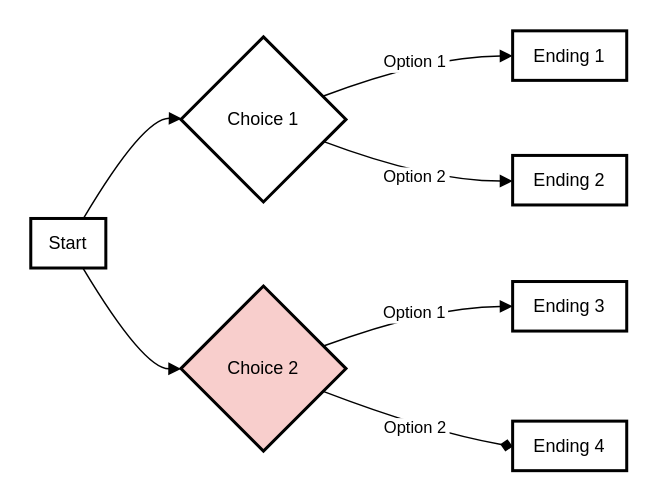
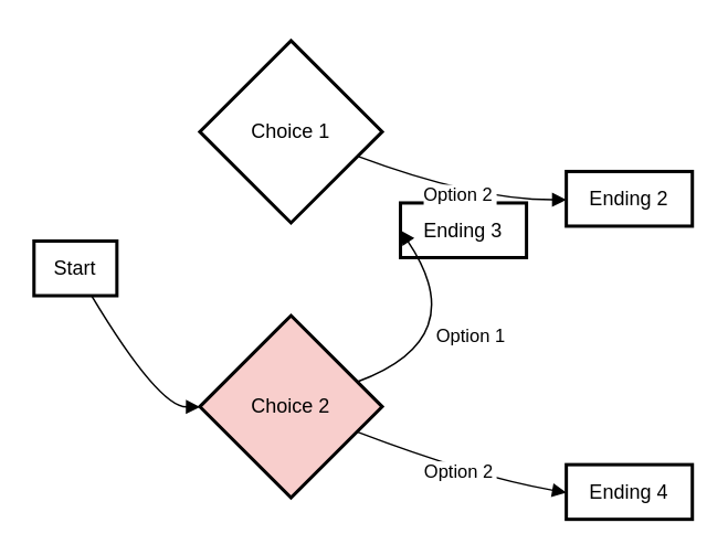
- <mxCell id="4" value="Ending 1" style="whiteSpace=wrap;strokeWidth=2;" vertex="1" parent="1"><mxGeometry x="341" width="76" height="33" as="geometry" y="20" /></mxCell>
- <mxCell id="10" value="Option 1" style="curved=1;startArrow=none;endArrow=block;exitX=0.998;exitY=0.306;entryX=0.002;entryY=0.506;" edge="1" parent="1" source="3" target="4"><mxGeometry relative="1" as="geometry"><Array as="points"><mxPoint x="285" y="37" /></Array></mxGeometry></mxCell>
- <mxCell id="9" value="" style="curved=1;startArrow=none;endArrow=block;exitX=0.701;exitY=0.003;entryX=0.001;entryY=0.495;" edge="1" parent="1" source="2" target="3"><mxGeometry relative="1" as="geometry"><Array as="points"><mxPoint x="95" y="78" /></Array></mxGeometry></mxCell>
- <mxCell id="7" value="Ending 3" style="whiteSpace=wrap;strokeWidth=2;" vertex="1" parent="1"><mxGeometry x="341" y="187" width="76" height="33" as="geometry" /></mxCell>
+ <mxCell id="7" value="Ending 3" style="whiteSpace=wrap;strokeWidth=2;" vertex="1" parent="1"><mxGeometry x="241" y="122" width="76" height="33" as="geometry" /></mxCell>
- <mxCell id="14" value="Option 2" style="curved=1;startArrow=none;endArrow=diamond;exitX=0.998;exitY=0.69;entryX=-0.001;entryY=0.512;" edge="1" parent="1" source="6" target="8"><mxGeometry relative="1" as="geometry"><Array as="points"><mxPoint x="285" y="287" /></Array></mxGeometry></mxCell>
+ <mxCell id="14" value="Option 2" style="curved=1;startArrow=none;endArrow=block;exitX=0.998;exitY=0.69;entryX=-0.001;entryY=0.512;" edge="1" parent="1" source="6" target="8"><mxGeometry relative="1" as="geometry"><Array as="points"><mxPoint x="285" y="287" /></Array></mxGeometry></mxCell>
